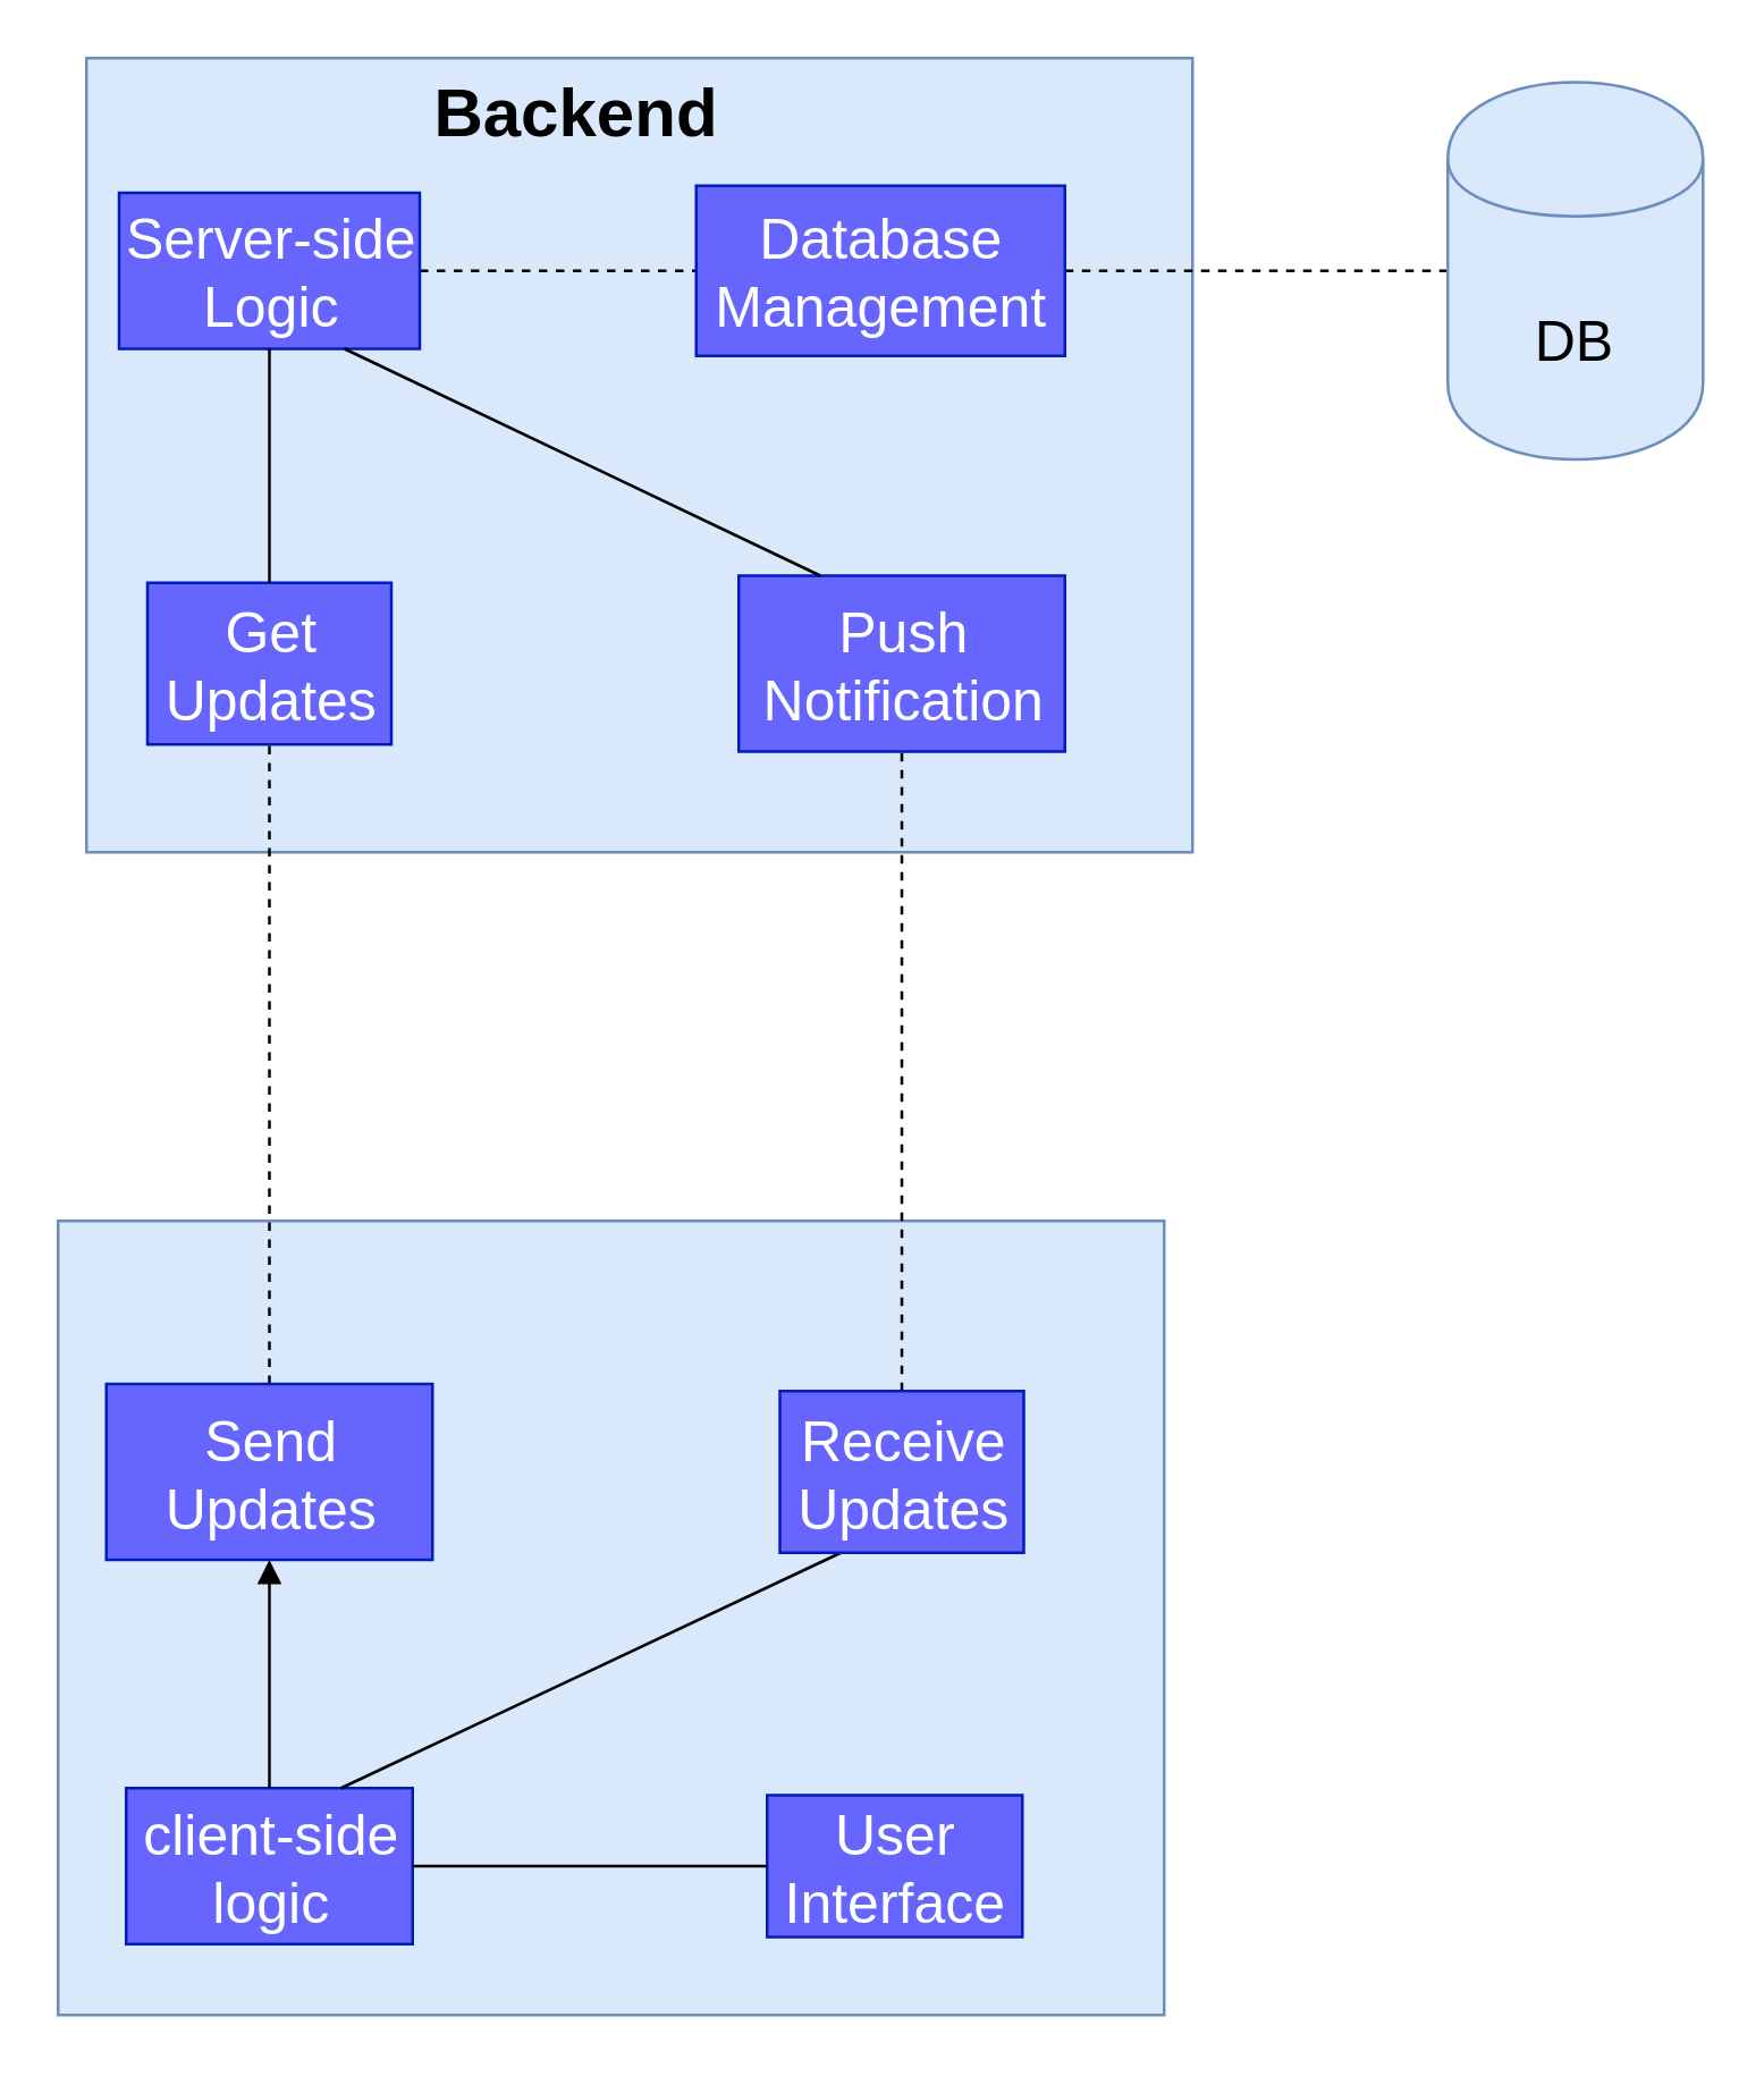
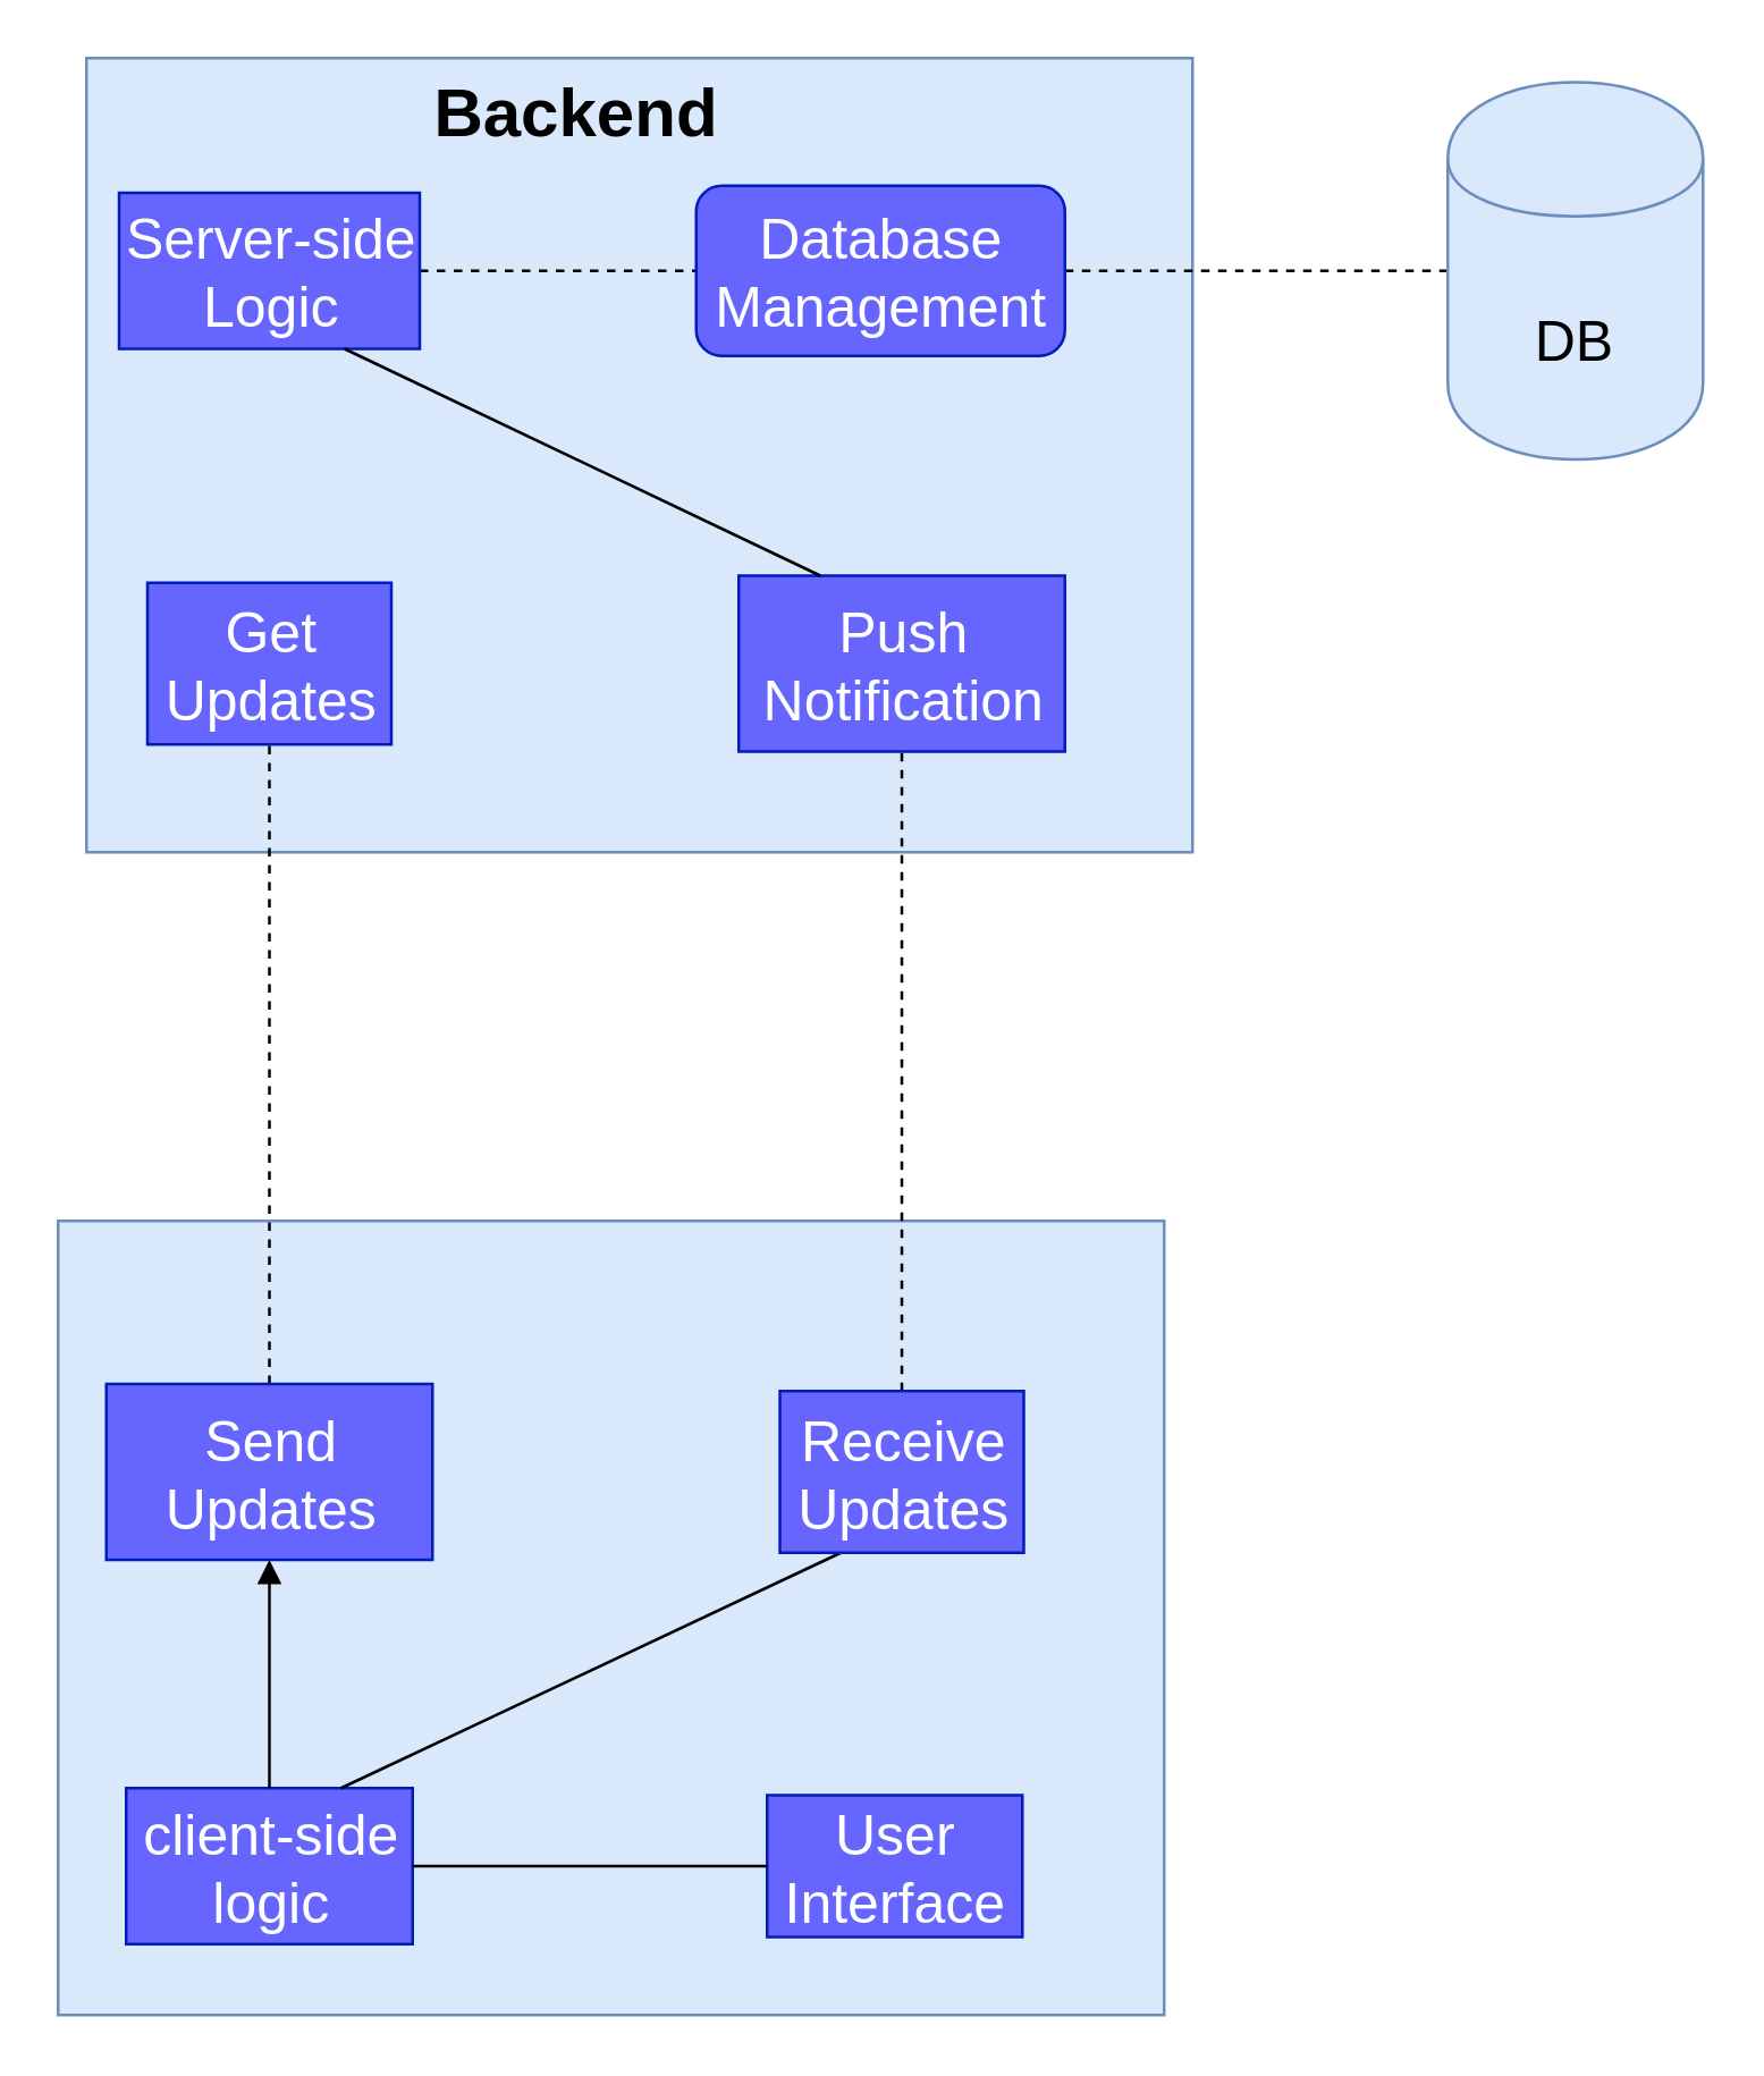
- <mxCell id="10" value="&lt;font style=&quot;font-size: 20px&quot;&gt;Database&lt;br&gt;Management&lt;/font&gt;" style="html=1;fillColor=#6666FF;strokeColor=#001DBC;fontColor=#ffffff;" parent="1" vertex="1"><mxGeometry x="245" y="65" width="130" height="60" as="geometry" /></mxCell>
+ <mxCell id="10" value="&lt;font style=&quot;font-size: 20px&quot;&gt;Database&lt;br&gt;Management&lt;/font&gt;" style="html=1;fillColor=#6666FF;strokeColor=#001DBC;fontColor=#ffffff;rounded=1;" parent="1" vertex="1"><mxGeometry x="245" y="65" width="130" height="60" as="geometry" /></mxCell>
- <mxCell id="17" value="" style="endArrow=none;html=1;exitX=0.5;exitY=0;exitDx=0;exitDy=0;entryX=0.5;entryY=1;entryDx=0;entryDy=0;" parent="1" source="13" target="9" edge="1"><mxGeometry width="50" height="50" relative="1" as="geometry"><mxPoint x="140" y="137.5" as="sourcePoint" /><mxPoint x="190" y="87.5" as="targetPoint" /></mxGeometry></mxCell>
